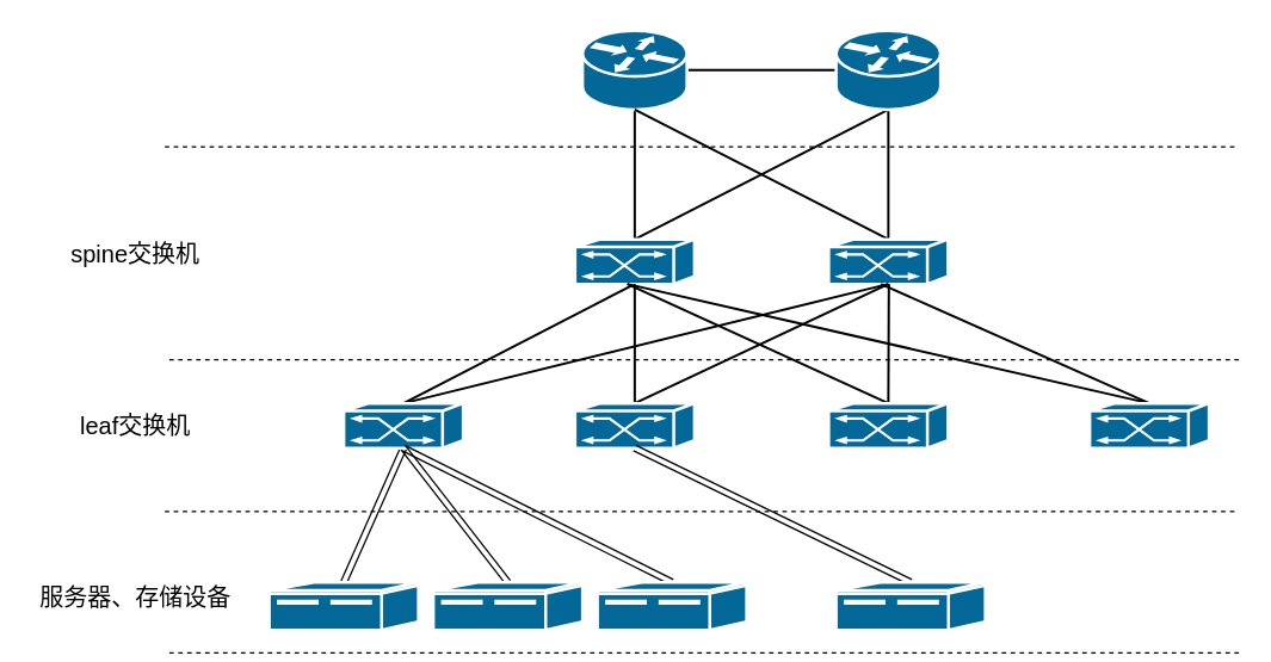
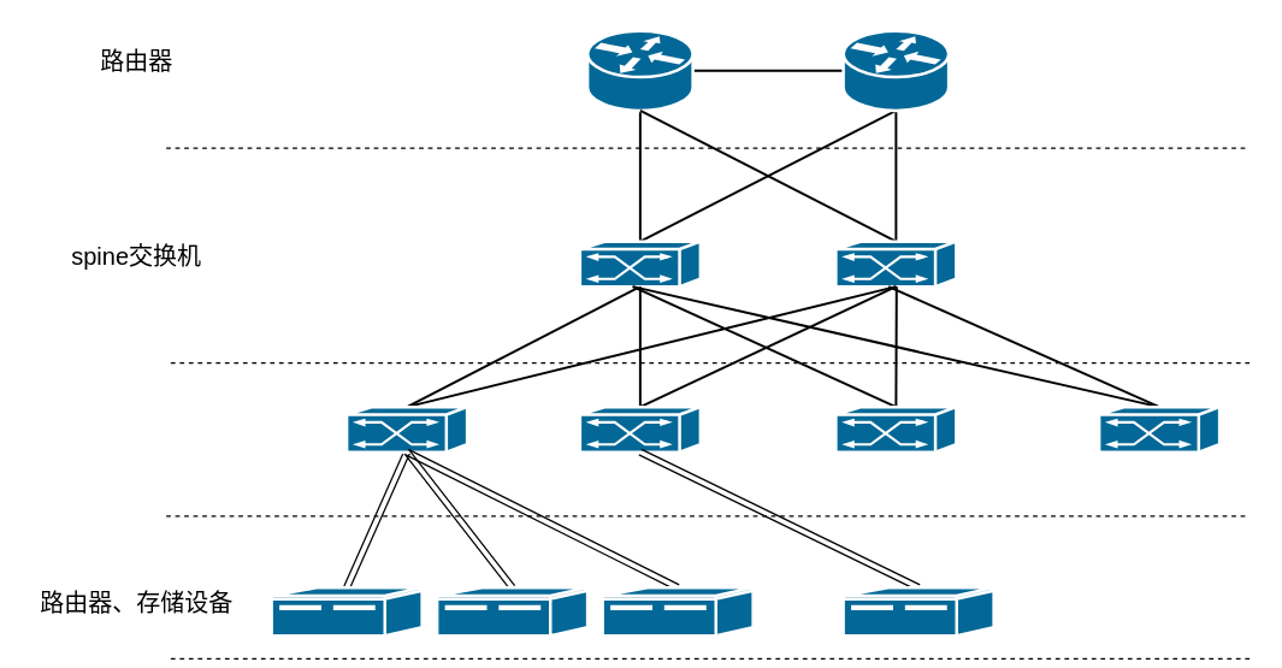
+ <mxCell id="31" value="路由器" style="text;html=1;resizable=0;autosize=1;align=center;verticalAlign=middle;points=[];fillColor=none;strokeColor=none;rounded=0;fontSize=16;" vertex="1" parent="1"><mxGeometry x="60" y="30" width="60" height="20" as="geometry" /></mxCell>
- <mxCell id="33" value="leaf交换机" style="text;html=1;resizable=0;autosize=1;align=center;verticalAlign=middle;points=[];fillColor=none;strokeColor=none;rounded=0;fontSize=16;" vertex="1" parent="1"><mxGeometry x="45" y="275" width="90" height="20" as="geometry" /></mxCell>
- <mxCell id="34" value="服务器、存储设备" style="text;html=1;resizable=0;autosize=1;align=center;verticalAlign=middle;points=[];fillColor=none;strokeColor=none;rounded=0;fontSize=16;" vertex="1" parent="1"><mxGeometry x="20" y="390" width="140" height="20" as="geometry" /></mxCell>
+ <mxCell id="34" value="路由器、存储设备" style="text;html=1;resizable=0;autosize=1;align=center;verticalAlign=middle;points=[];fillColor=none;strokeColor=none;rounded=0;fontSize=16;" vertex="1" parent="1"><mxGeometry x="20" y="390" width="140" height="20" as="geometry" /></mxCell>
